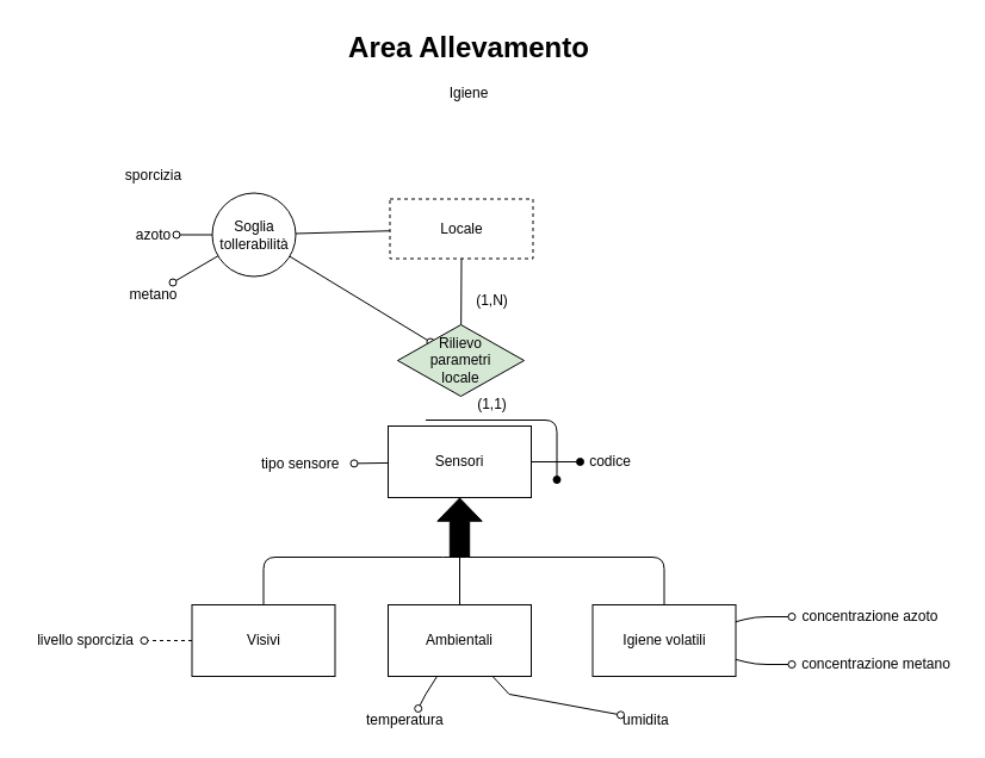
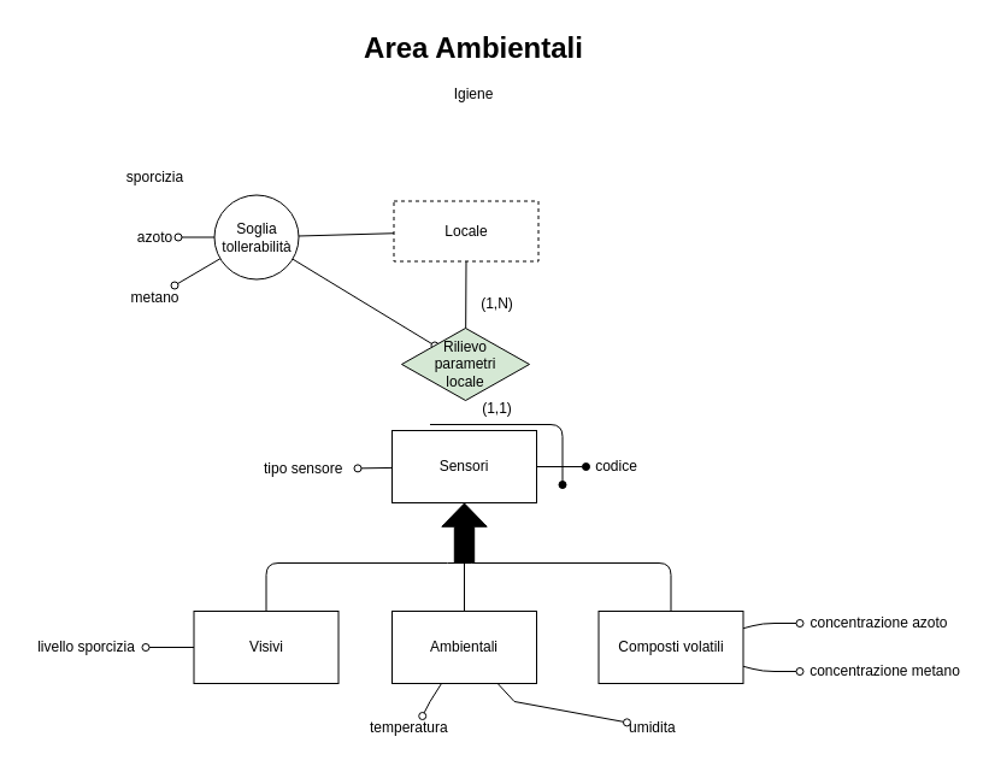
- <mxCell id="2" value="&lt;h1&gt;Area Allevamento&lt;/h1&gt;&lt;div&gt;Igiene&lt;/div&gt;" style="text;html=1;strokeColor=none;fillColor=none;spacing=5;spacingTop=-20;whiteSpace=wrap;overflow=hidden;rounded=0;align=center;" parent="1" vertex="1"><mxGeometry x="287" y="20" width="212" height="130" as="geometry" /></mxCell>
+ <mxCell id="2" value="&lt;h1&gt;Area Ambientali&lt;/h1&gt;&lt;div&gt;Igiene&lt;/div&gt;" style="text;html=1;strokeColor=none;fillColor=none;spacing=5;spacingTop=-20;whiteSpace=wrap;overflow=hidden;rounded=0;align=center;" parent="1" vertex="1"><mxGeometry x="287" y="20" width="212" height="130" as="geometry" /></mxCell>
- <mxCell id="19" style="edgeStyle=none;rounded=1;orthogonalLoop=1;jettySize=auto;html=1;endArrow=oval;endFill=0;fillColor=#000000;dashed=1;" parent="1" source="20" target="24" edge="1"><mxGeometry relative="1" as="geometry" /></mxCell>
+ <mxCell id="19" style="edgeStyle=none;rounded=1;orthogonalLoop=1;jettySize=auto;html=1;endArrow=oval;endFill=0;fillColor=#000000;" parent="1" source="20" target="24" edge="1"><mxGeometry relative="1" as="geometry" /></mxCell>
- <mxCell id="23" value="Igiene volatili&lt;br&gt;" style="rounded=0;whiteSpace=wrap;html=1;align=center;" parent="1" vertex="1"><mxGeometry x="496.5" y="507" width="120" height="60" as="geometry" /></mxCell>
+ <mxCell id="23" value="Composti volatili&lt;br&gt;" style="rounded=0;whiteSpace=wrap;html=1;align=center;" parent="1" vertex="1"><mxGeometry x="496.5" y="507" width="120" height="60" as="geometry" /></mxCell>
